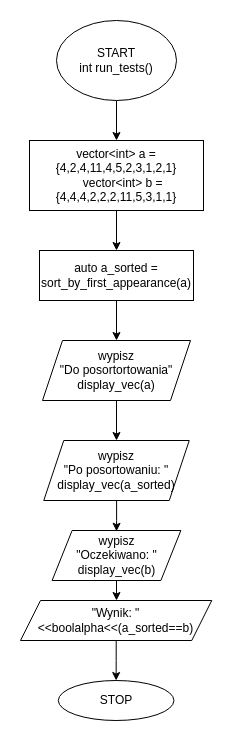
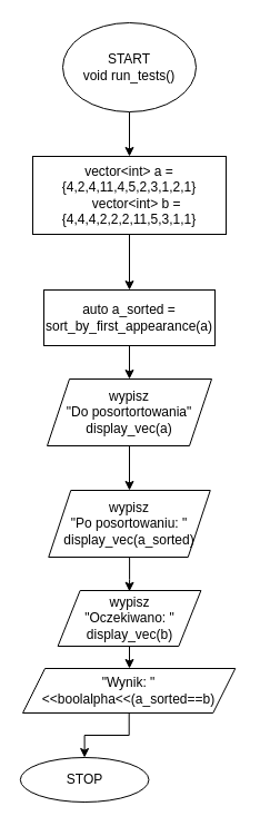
- <mxCell id="3" value="START&lt;br&gt;int run_tests()" style="ellipse;whiteSpace=wrap;html=1;" parent="1" vertex="1"><mxGeometry x="56" y="20" width="120" height="80" as="geometry" /></mxCell>
+ <mxCell id="3" value="START&lt;br&gt;void run_tests()" style="ellipse;whiteSpace=wrap;html=1;" parent="1" vertex="1"><mxGeometry x="56" y="20" width="120" height="80" as="geometry" /></mxCell>
- <mxCell id="7" value="auto a_sorted = sort_by_first_appearance(a)" style="whiteSpace=wrap;html=1;" parent="1" vertex="1"><mxGeometry x="39" y="250" width="154" height="50" as="geometry" /></mxCell>
+ <mxCell id="7" value="auto a_sorted = sort_by_first_appearance(a)" style="whiteSpace=wrap;html=1;" parent="1" vertex="1"><mxGeometry x="39" y="260" width="154" height="50" as="geometry" /></mxCell>
- <mxCell id="16" value="STOP" style="ellipse;whiteSpace=wrap;html=1;" parent="1" vertex="1"><mxGeometry x="57.81" y="680" width="115.63" height="40" as="geometry" /></mxCell>
+ <mxCell id="16" value="STOP" style="ellipse;whiteSpace=wrap;html=1;" parent="1" vertex="1"><mxGeometry x="17.81" y="680" width="115.63" height="40" as="geometry" /></mxCell>
